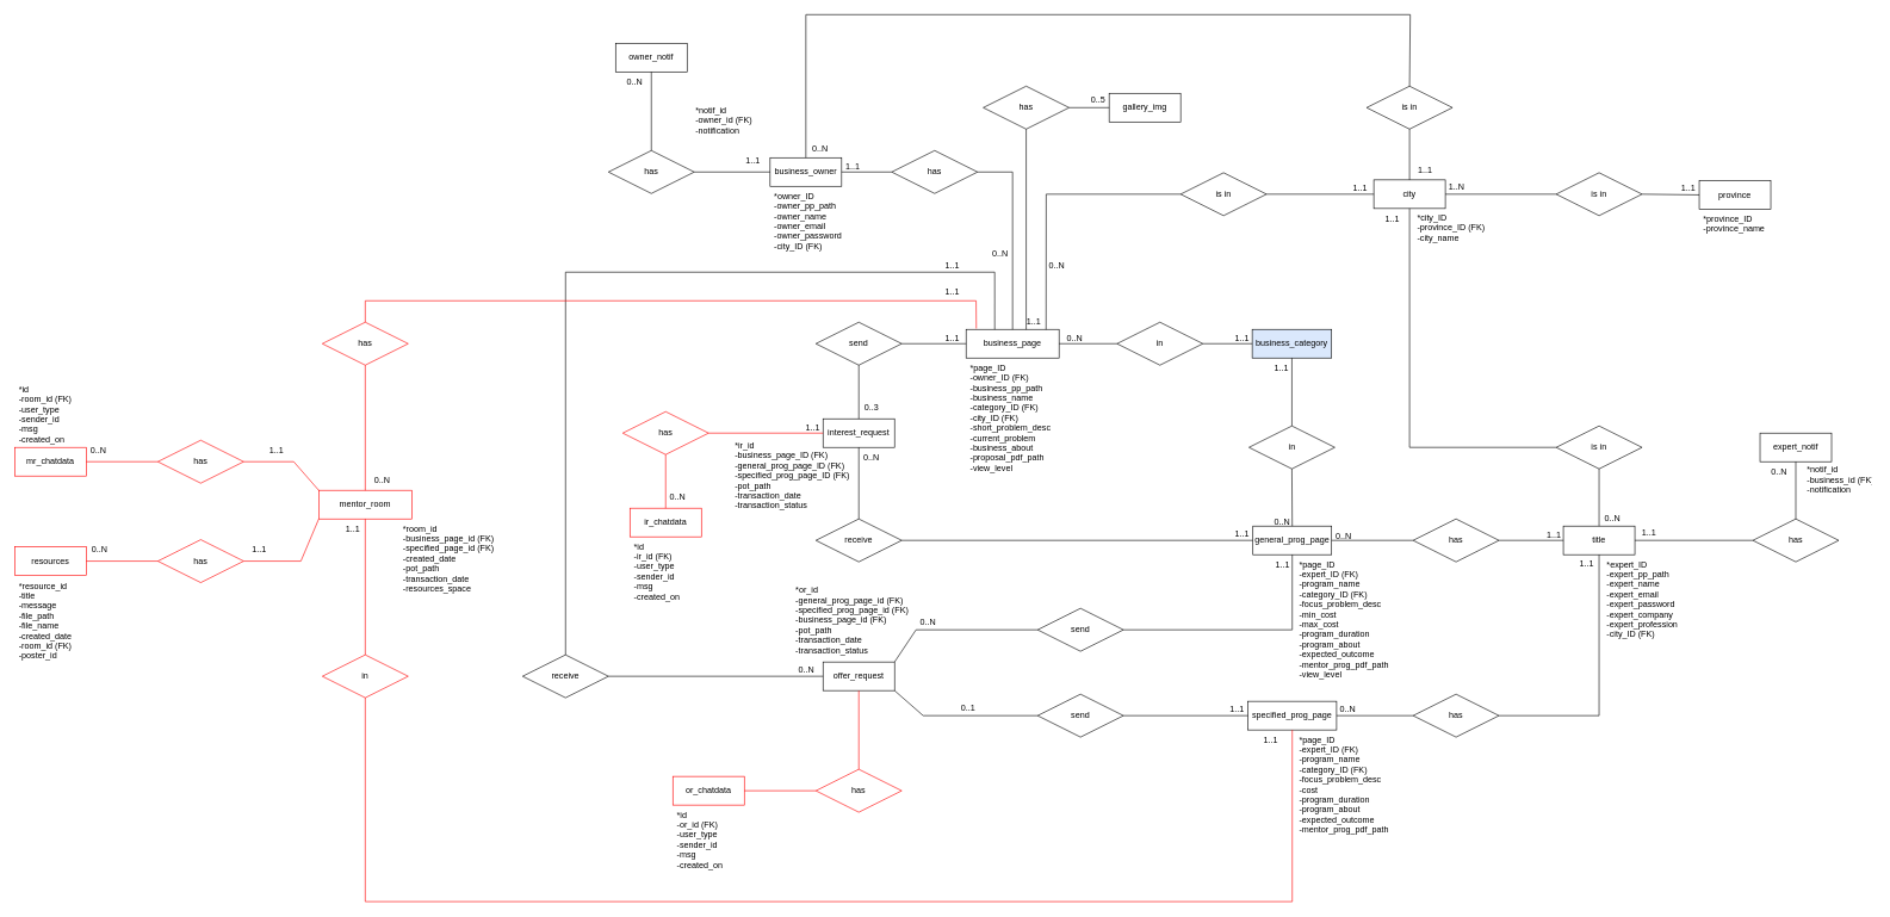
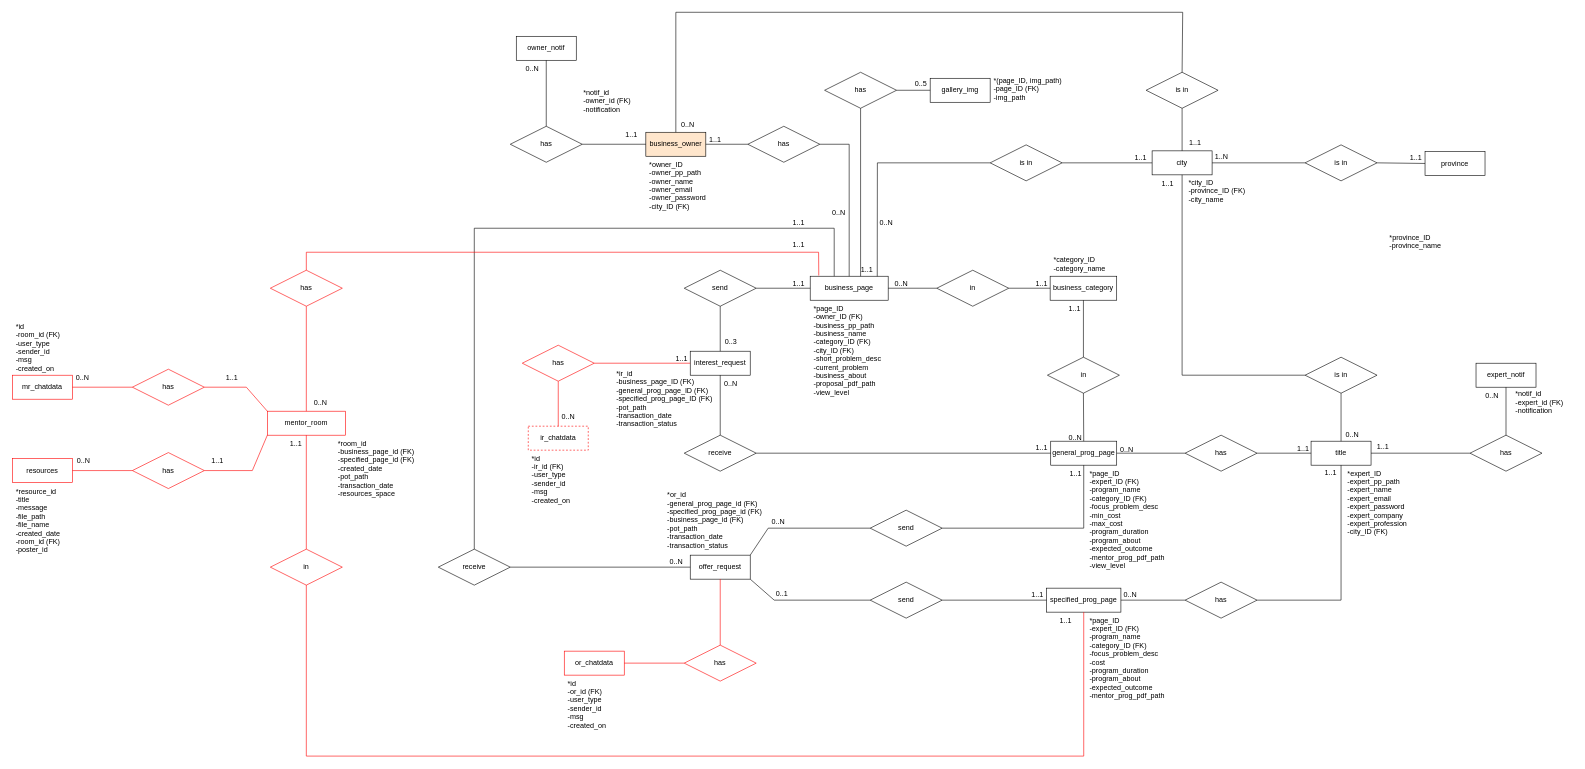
+ <mxCell id="17" value="*(page_ID, img_path)&#10;-page_ID (FK)&#10;-img_path" style="text;strokeColor=none;fillColor=none;spacingLeft=4;spacingRight=4;overflow=hidden;rotatable=0;points=[[0,0.5],[1,0.5]];portConstraint=eastwest;fontSize=12;" parent="1" vertex="1"><mxGeometry x="1650" y="120" width="130" height="90" as="geometry" /></mxCell>
- <mxCell id="2" value="business_owner" style="whiteSpace=wrap;html=1;align=center;" parent="1" vertex="1"><mxGeometry x="1076" y="220" width="100" height="40" as="geometry" /></mxCell>
+ <mxCell id="2" value="business_owner" style="whiteSpace=wrap;html=1;align=center;fillColor=#ffe6cc;" parent="1" vertex="1"><mxGeometry x="1076" y="220" width="100" height="40" as="geometry" /></mxCell>
- <mxCell id="70" value="*province_ID&#10;-province_name" style="text;strokeColor=none;fillColor=none;spacingLeft=4;spacingRight=4;overflow=hidden;rotatable=0;points=[[0,0.5],[1,0.5]];portConstraint=eastwest;fontSize=12;" parent="1" vertex="1"><mxGeometry x="2375" y="292" width="100" height="60" as="geometry" /></mxCell>
+ <mxCell id="70" value="*province_ID&#10;-province_name" style="text;strokeColor=none;fillColor=none;spacingLeft=4;spacingRight=4;overflow=hidden;rotatable=0;points=[[0,0.5],[1,0.5]];portConstraint=eastwest;fontSize=12;" parent="1" vertex="1"><mxGeometry x="2310" y="382" width="100" height="60" as="geometry" /></mxCell>
+ <mxCell id="28" value="*category_ID&#10;-category_name" style="text;strokeColor=none;fillColor=none;spacingLeft=4;spacingRight=4;overflow=hidden;rotatable=0;points=[[0,0.5],[1,0.5]];portConstraint=eastwest;fontSize=12;" parent="1" vertex="1"><mxGeometry x="1750" y="419" width="111" height="40" as="geometry" /></mxCell>
- <mxCell id="27" value="business_category" style="whiteSpace=wrap;html=1;align=center;fillColor=#dae8fc;" parent="1" vertex="1"><mxGeometry x="1750" y="460" width="111" height="40" as="geometry" /></mxCell>
+ <mxCell id="27" value="business_category" style="whiteSpace=wrap;html=1;align=center;" parent="1" vertex="1"><mxGeometry x="1750" y="460" width="111" height="40" as="geometry" /></mxCell>
- <mxCell id="136" value="*notif_id&#10;-business_id (FK)&#10;-notification" style="text;strokeColor=none;fillColor=none;spacingLeft=4;spacingRight=4;overflow=hidden;rotatable=0;points=[[0,0.5],[1,0.5]];portConstraint=eastwest;fontSize=12;" parent="1" vertex="1"><mxGeometry x="2520" y="643" width="100" height="60" as="geometry" /></mxCell>
+ <mxCell id="136" value="*notif_id&#10;-expert_id (FK)&#10;-notification" style="text;strokeColor=none;fillColor=none;spacingLeft=4;spacingRight=4;overflow=hidden;rotatable=0;points=[[0,0.5],[1,0.5]];portConstraint=eastwest;fontSize=12;" parent="1" vertex="1"><mxGeometry x="2520" y="643" width="100" height="60" as="geometry" /></mxCell>
- <mxCell id="93" value="ir_chatdata" style="whiteSpace=wrap;html=1;align=center;strokeColor=#FF0000;" parent="1" vertex="1"><mxGeometry x="880" y="710" width="100" height="40" as="geometry" /></mxCell>
+ <mxCell id="93" value="ir_chatdata" style="whiteSpace=wrap;html=1;align=center;strokeColor=#FF0000;dashed=1;" parent="1" vertex="1"><mxGeometry x="880" y="710" width="100" height="40" as="geometry" /></mxCell>
- <mxCell id="102" value="0..1" style="text;strokeColor=none;fillColor=none;spacingLeft=4;spacingRight=4;overflow=hidden;rotatable=0;points=[[0,0.5],[1,0.5]];portConstraint=eastwest;fontSize=12;" parent="1" vertex="1"><mxGeometry x="1337" y="976" width="40" height="30" as="geometry" /></mxCell>
+ <mxCell id="102" value="0..1" style="text;strokeColor=none;fillColor=none;spacingLeft=4;spacingRight=4;overflow=hidden;rotatable=0;points=[[0,0.5],[1,0.5]];portConstraint=eastwest;fontSize=12;" parent="1" vertex="1"><mxGeometry x="1287" y="976" width="40" height="30" as="geometry" /></mxCell>
